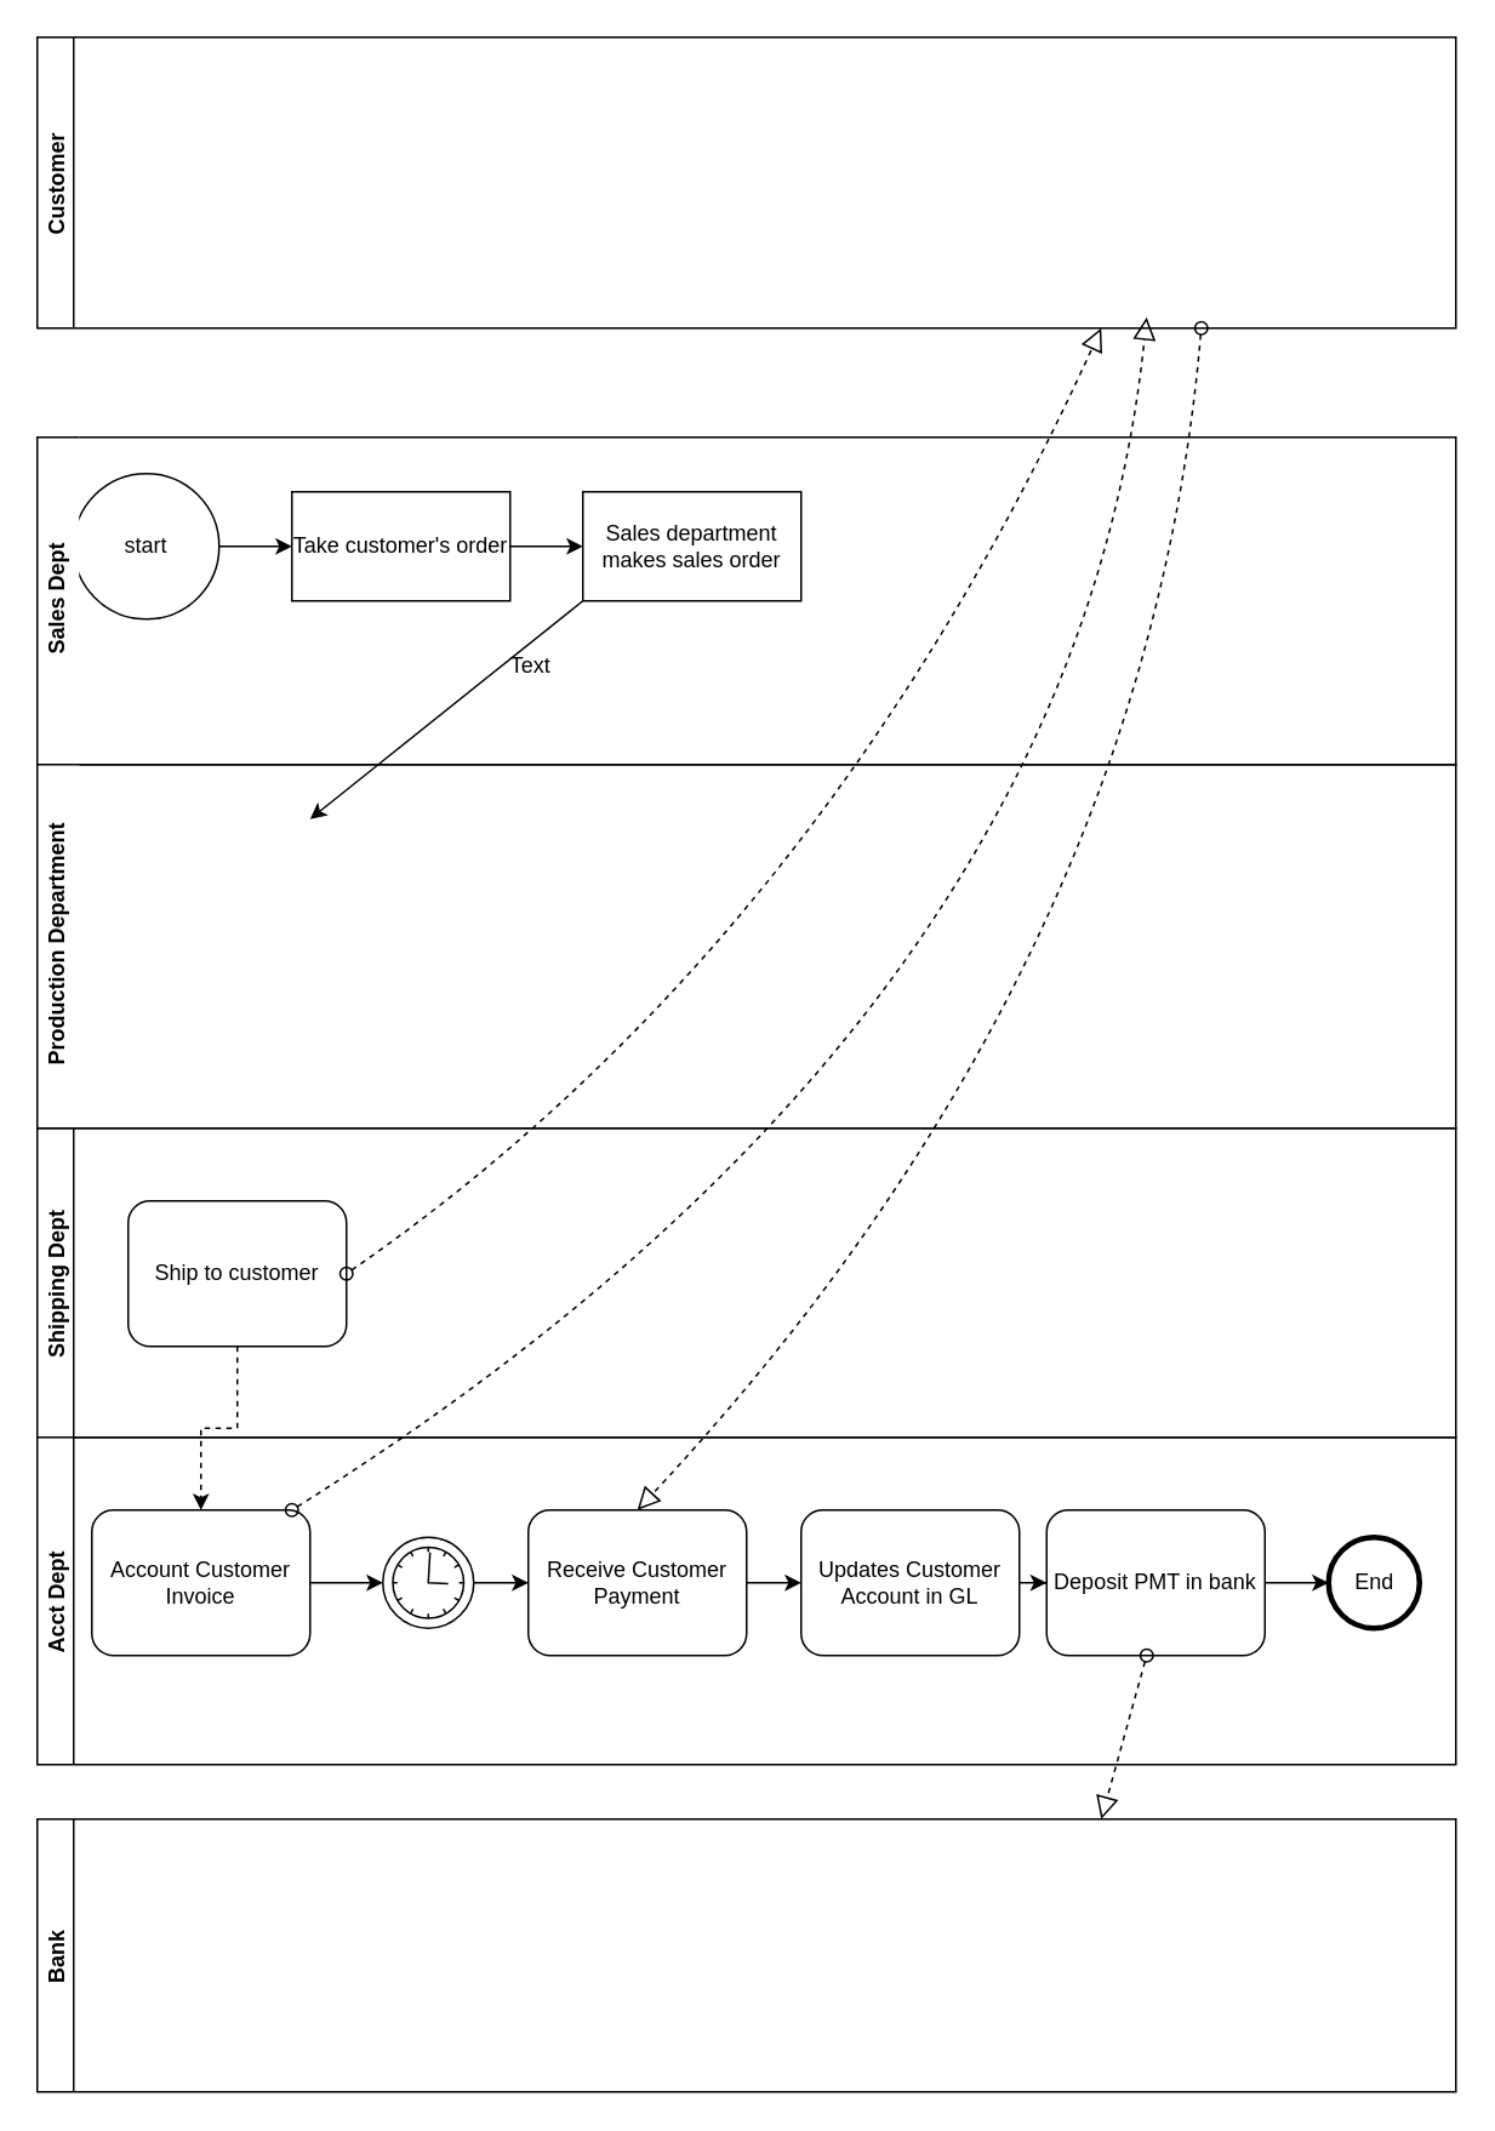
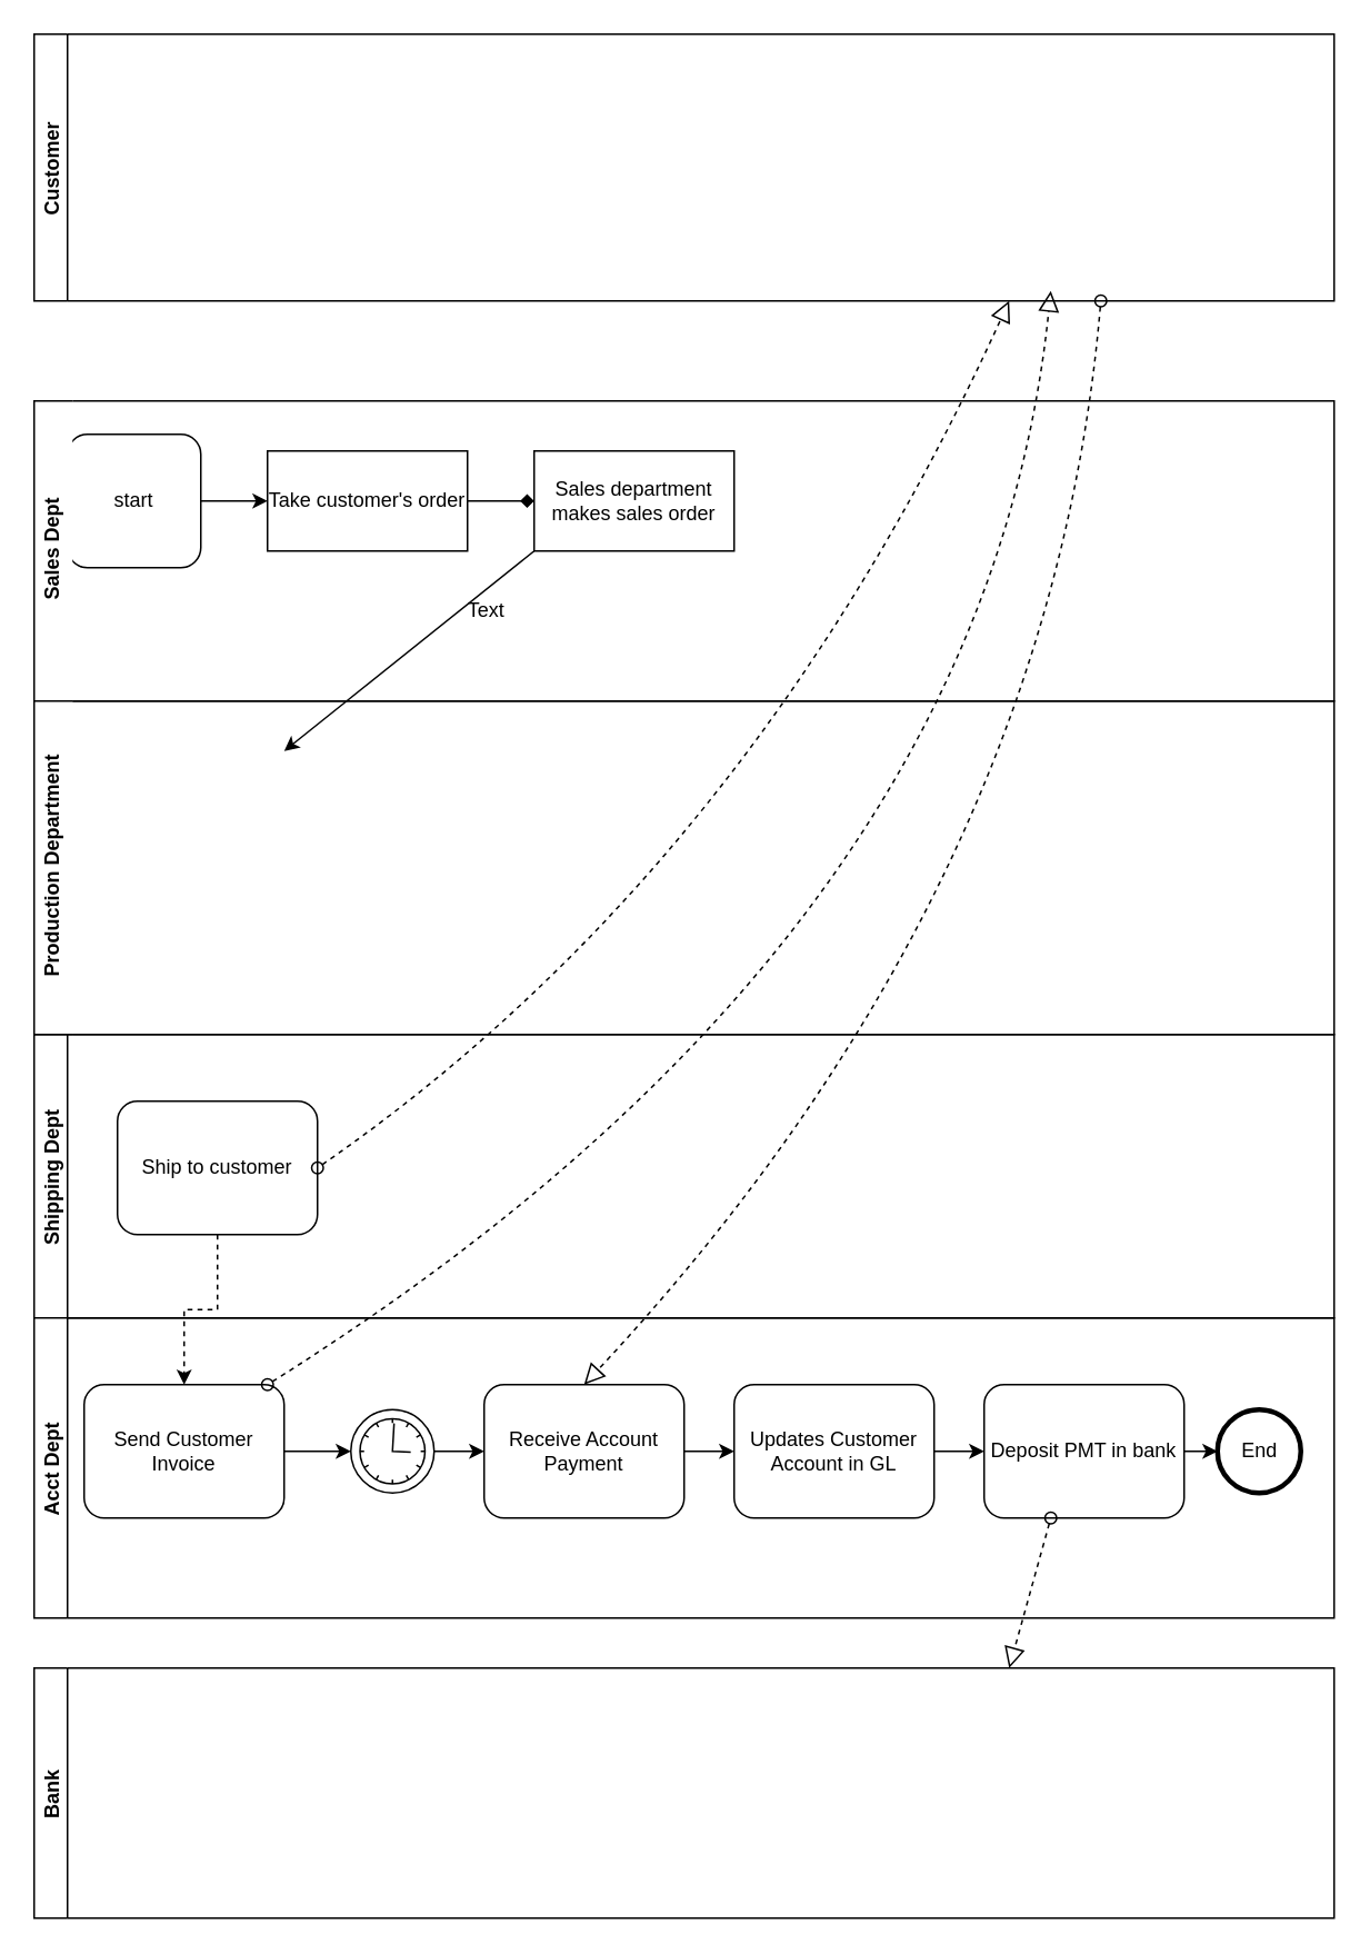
- <mxCell id="3" value="start" style="ellipse;whiteSpace=wrap;html=1;aspect=fixed;" vertex="1" parent="1"><mxGeometry x="40" y="260" width="80" height="80" as="geometry" /></mxCell>
+ <mxCell id="3" value="start" style="whiteSpace=wrap;html=1;aspect=fixed;rounded=1;" vertex="1" parent="1"><mxGeometry x="40" y="260" width="80" height="80" as="geometry" /></mxCell>
- <mxCell id="4" value="" style="edgeStyle=orthogonalEdgeStyle;rounded=0;orthogonalLoop=1;jettySize=auto;html=1;" edge="1" parent="1" source="5" target="6"><mxGeometry relative="1" as="geometry" /></mxCell>
+ <mxCell id="4" value="" style="edgeStyle=orthogonalEdgeStyle;rounded=0;orthogonalLoop=1;jettySize=auto;html=1;endArrow=diamond;" edge="1" parent="1" source="5" target="6"><mxGeometry relative="1" as="geometry" /></mxCell>
- <mxCell id="16" value="Account Customer Invoice" style="shape=ext;rounded=1;html=1;whiteSpace=wrap;" vertex="1" parent="14"><mxGeometry x="30" y="40" width="120" height="80" as="geometry" /></mxCell>
+ <mxCell id="16" value="Send Customer Invoice" style="shape=ext;rounded=1;html=1;whiteSpace=wrap;" vertex="1" parent="14"><mxGeometry x="30" y="40" width="120" height="80" as="geometry" /></mxCell>
- <mxCell id="20" value="Receive Customer Payment" style="shape=ext;rounded=1;html=1;whiteSpace=wrap;" vertex="1" parent="14"><mxGeometry x="270" y="40" width="120" height="80" as="geometry" /></mxCell>
+ <mxCell id="20" value="Receive Account Payment" style="shape=ext;rounded=1;html=1;whiteSpace=wrap;" vertex="1" parent="14"><mxGeometry x="270" y="40" width="120" height="80" as="geometry" /></mxCell>
- <mxCell id="24" value="Deposit PMT in bank" style="shape=ext;rounded=1;html=1;whiteSpace=wrap;" vertex="1" parent="14"><mxGeometry x="555" y="40" width="120" height="80" as="geometry" /></mxCell>
+ <mxCell id="24" value="Deposit PMT in bank" style="shape=ext;rounded=1;html=1;whiteSpace=wrap;" vertex="1" parent="14"><mxGeometry x="570" y="40" width="120" height="80" as="geometry" /></mxCell>
